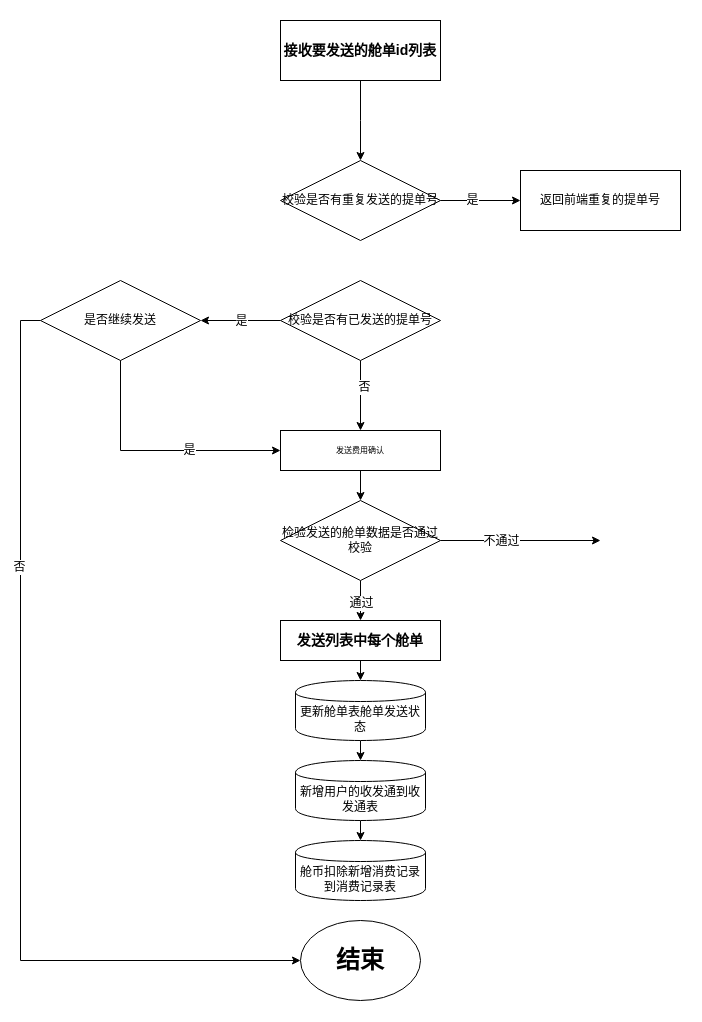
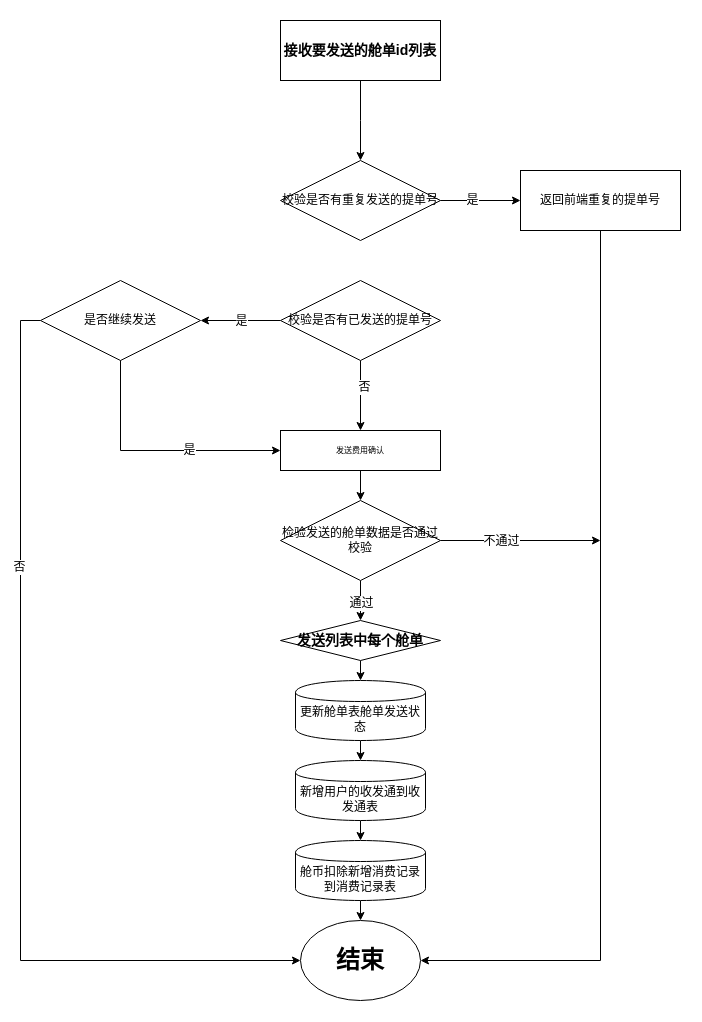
- <mxCell id="23" value="&lt;h3&gt;发送列表中每个舱单&lt;/h3&gt;" style="rounded=0;whiteSpace=wrap;html=1;" parent="1" vertex="1"><mxGeometry x="280" y="620" width="160" height="40" as="geometry" /></mxCell>
+ <mxCell id="23" value="&lt;h3&gt;发送列表中每个舱单&lt;/h3&gt;" style="rhombus;whiteSpace=wrap;html=1;" parent="1" vertex="1"><mxGeometry x="280" y="620" width="160" height="40" as="geometry" /></mxCell>
+ <mxCell id="18" style="edgeStyle=orthogonalEdgeStyle;rounded=0;orthogonalLoop=1;jettySize=auto;html=1;exitX=0.5;exitY=1;exitDx=0;exitDy=0;" parent="1" source="4" target="21" edge="1"><mxGeometry relative="1" as="geometry"><Array as="points"><mxPoint x="600" y="960" /></Array></mxGeometry></mxCell>
+ <mxCell id="33" value="" style="edgeStyle=none;rounded=0;orthogonalLoop=1;jettySize=auto;html=1;" parent="1" source="34" target="21" edge="1"><mxGeometry relative="1" as="geometry" /></mxCell>
